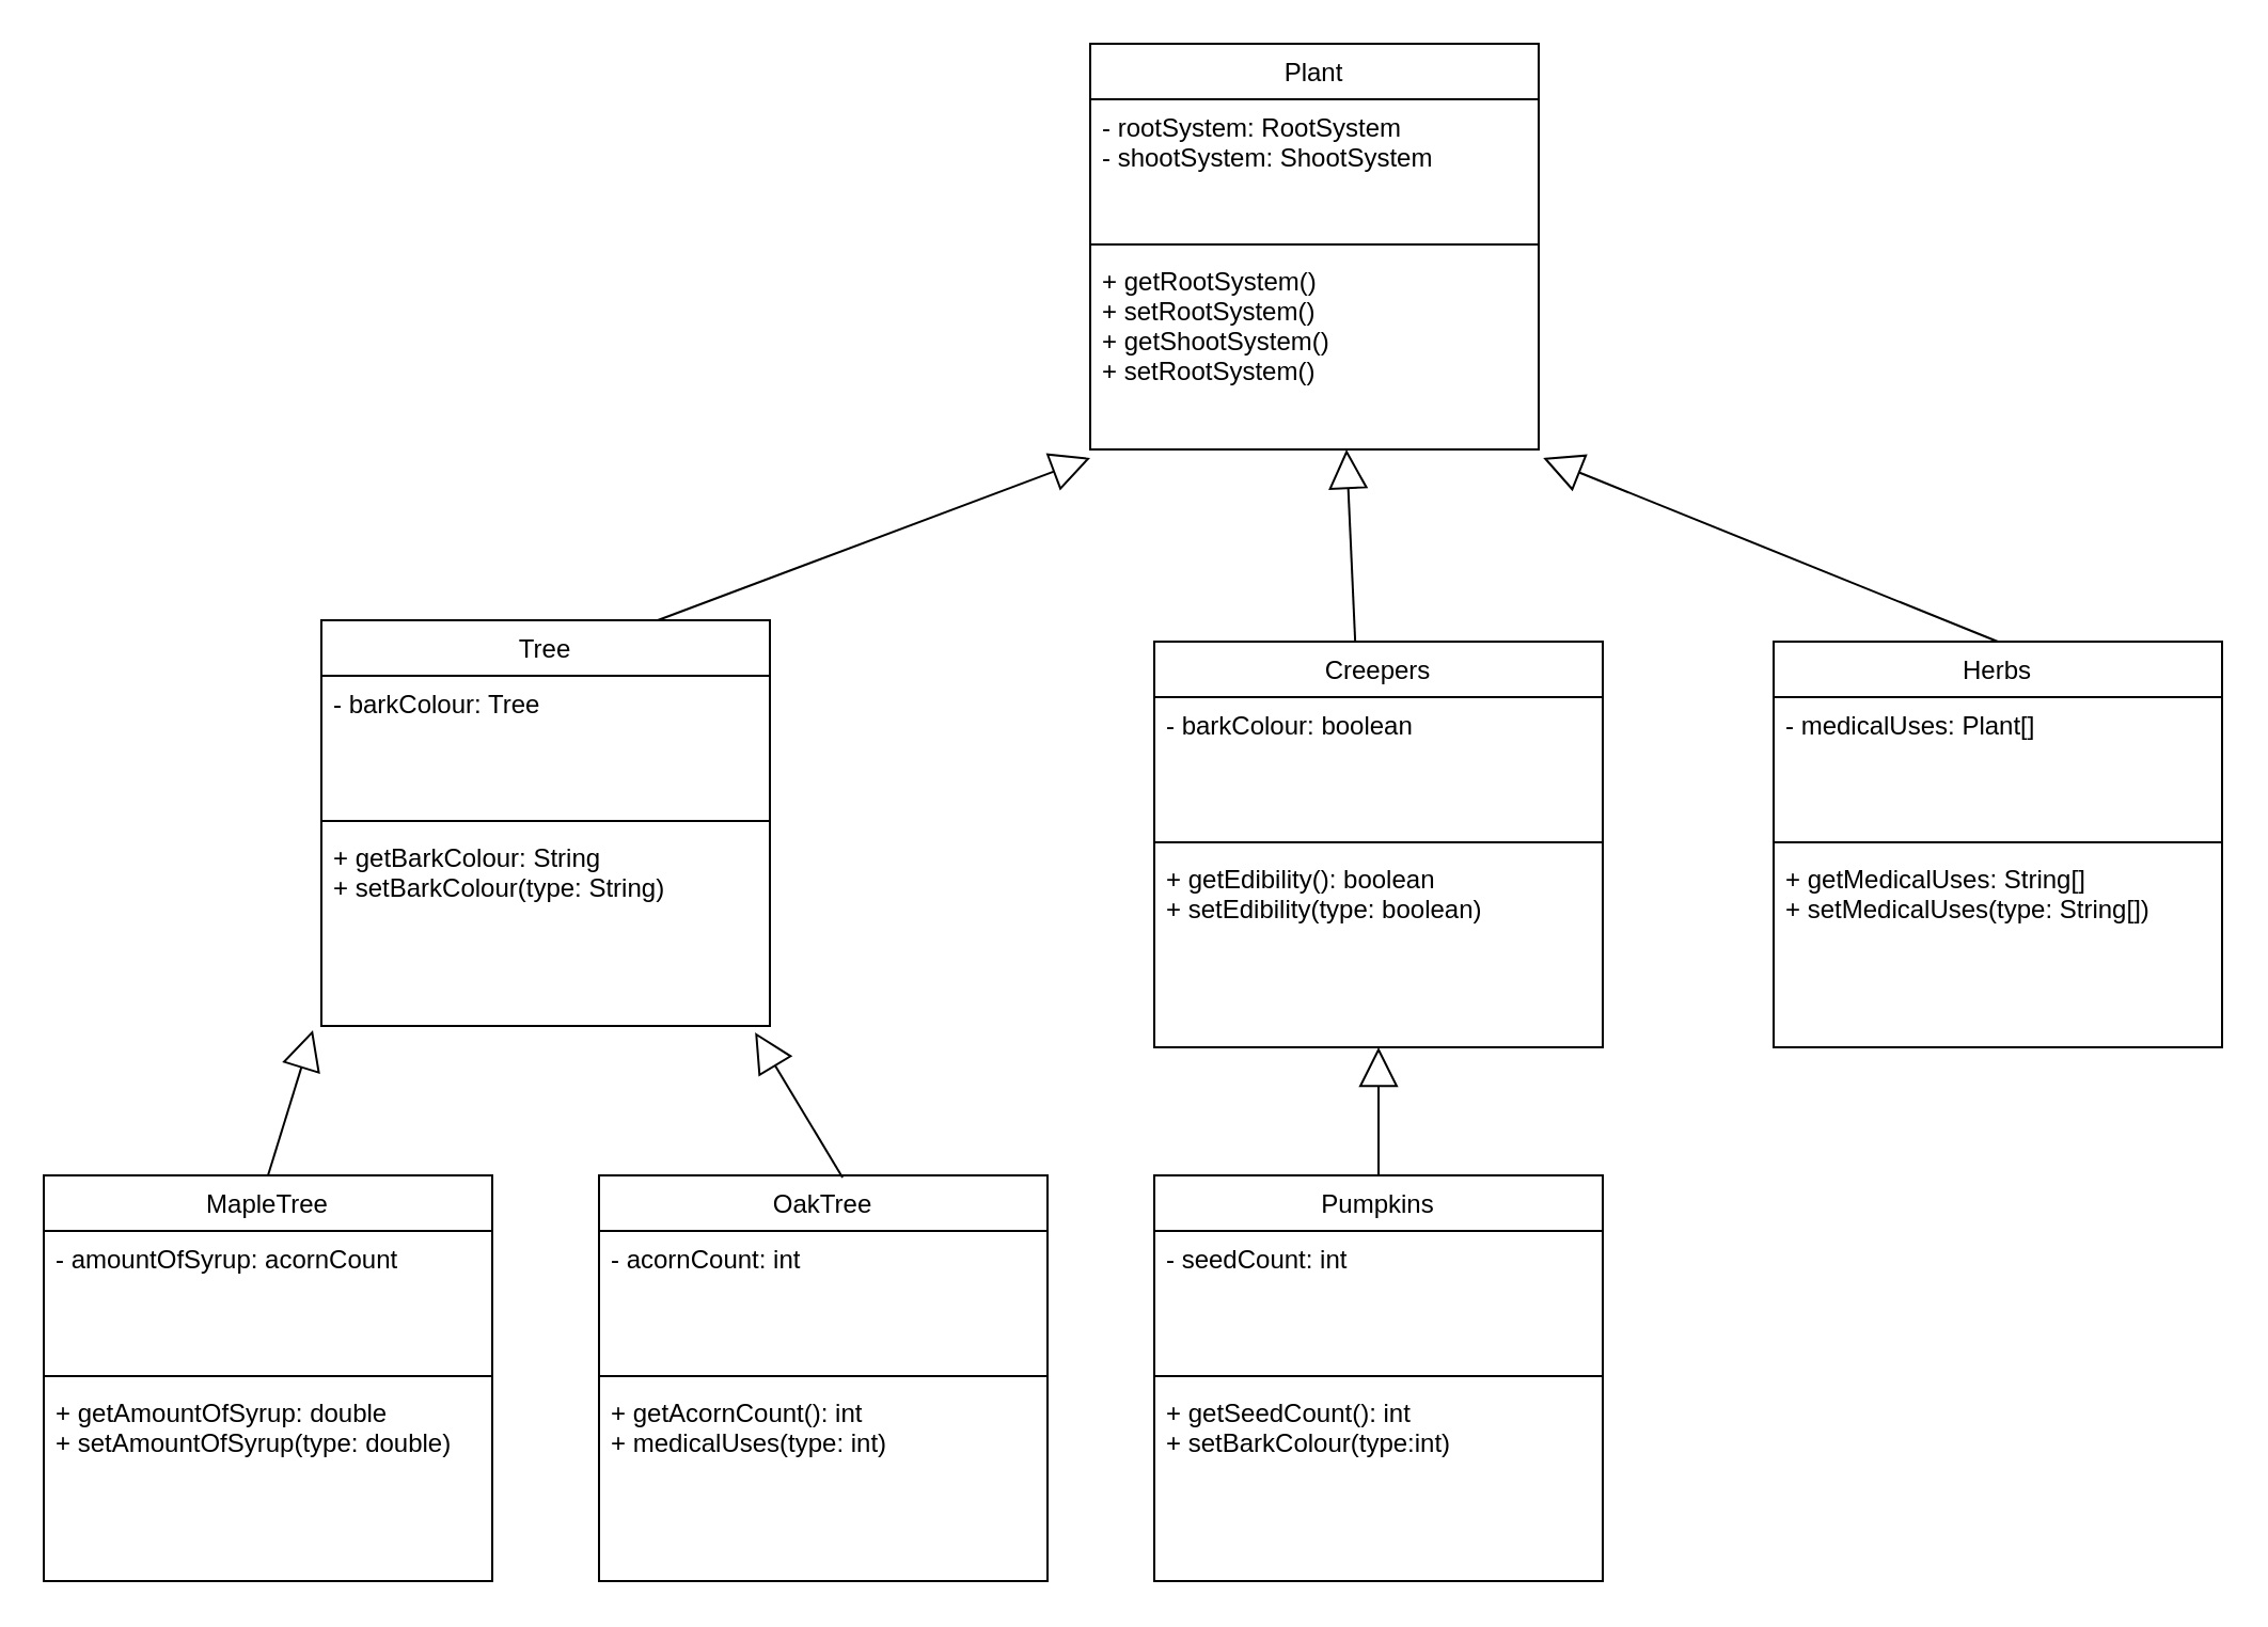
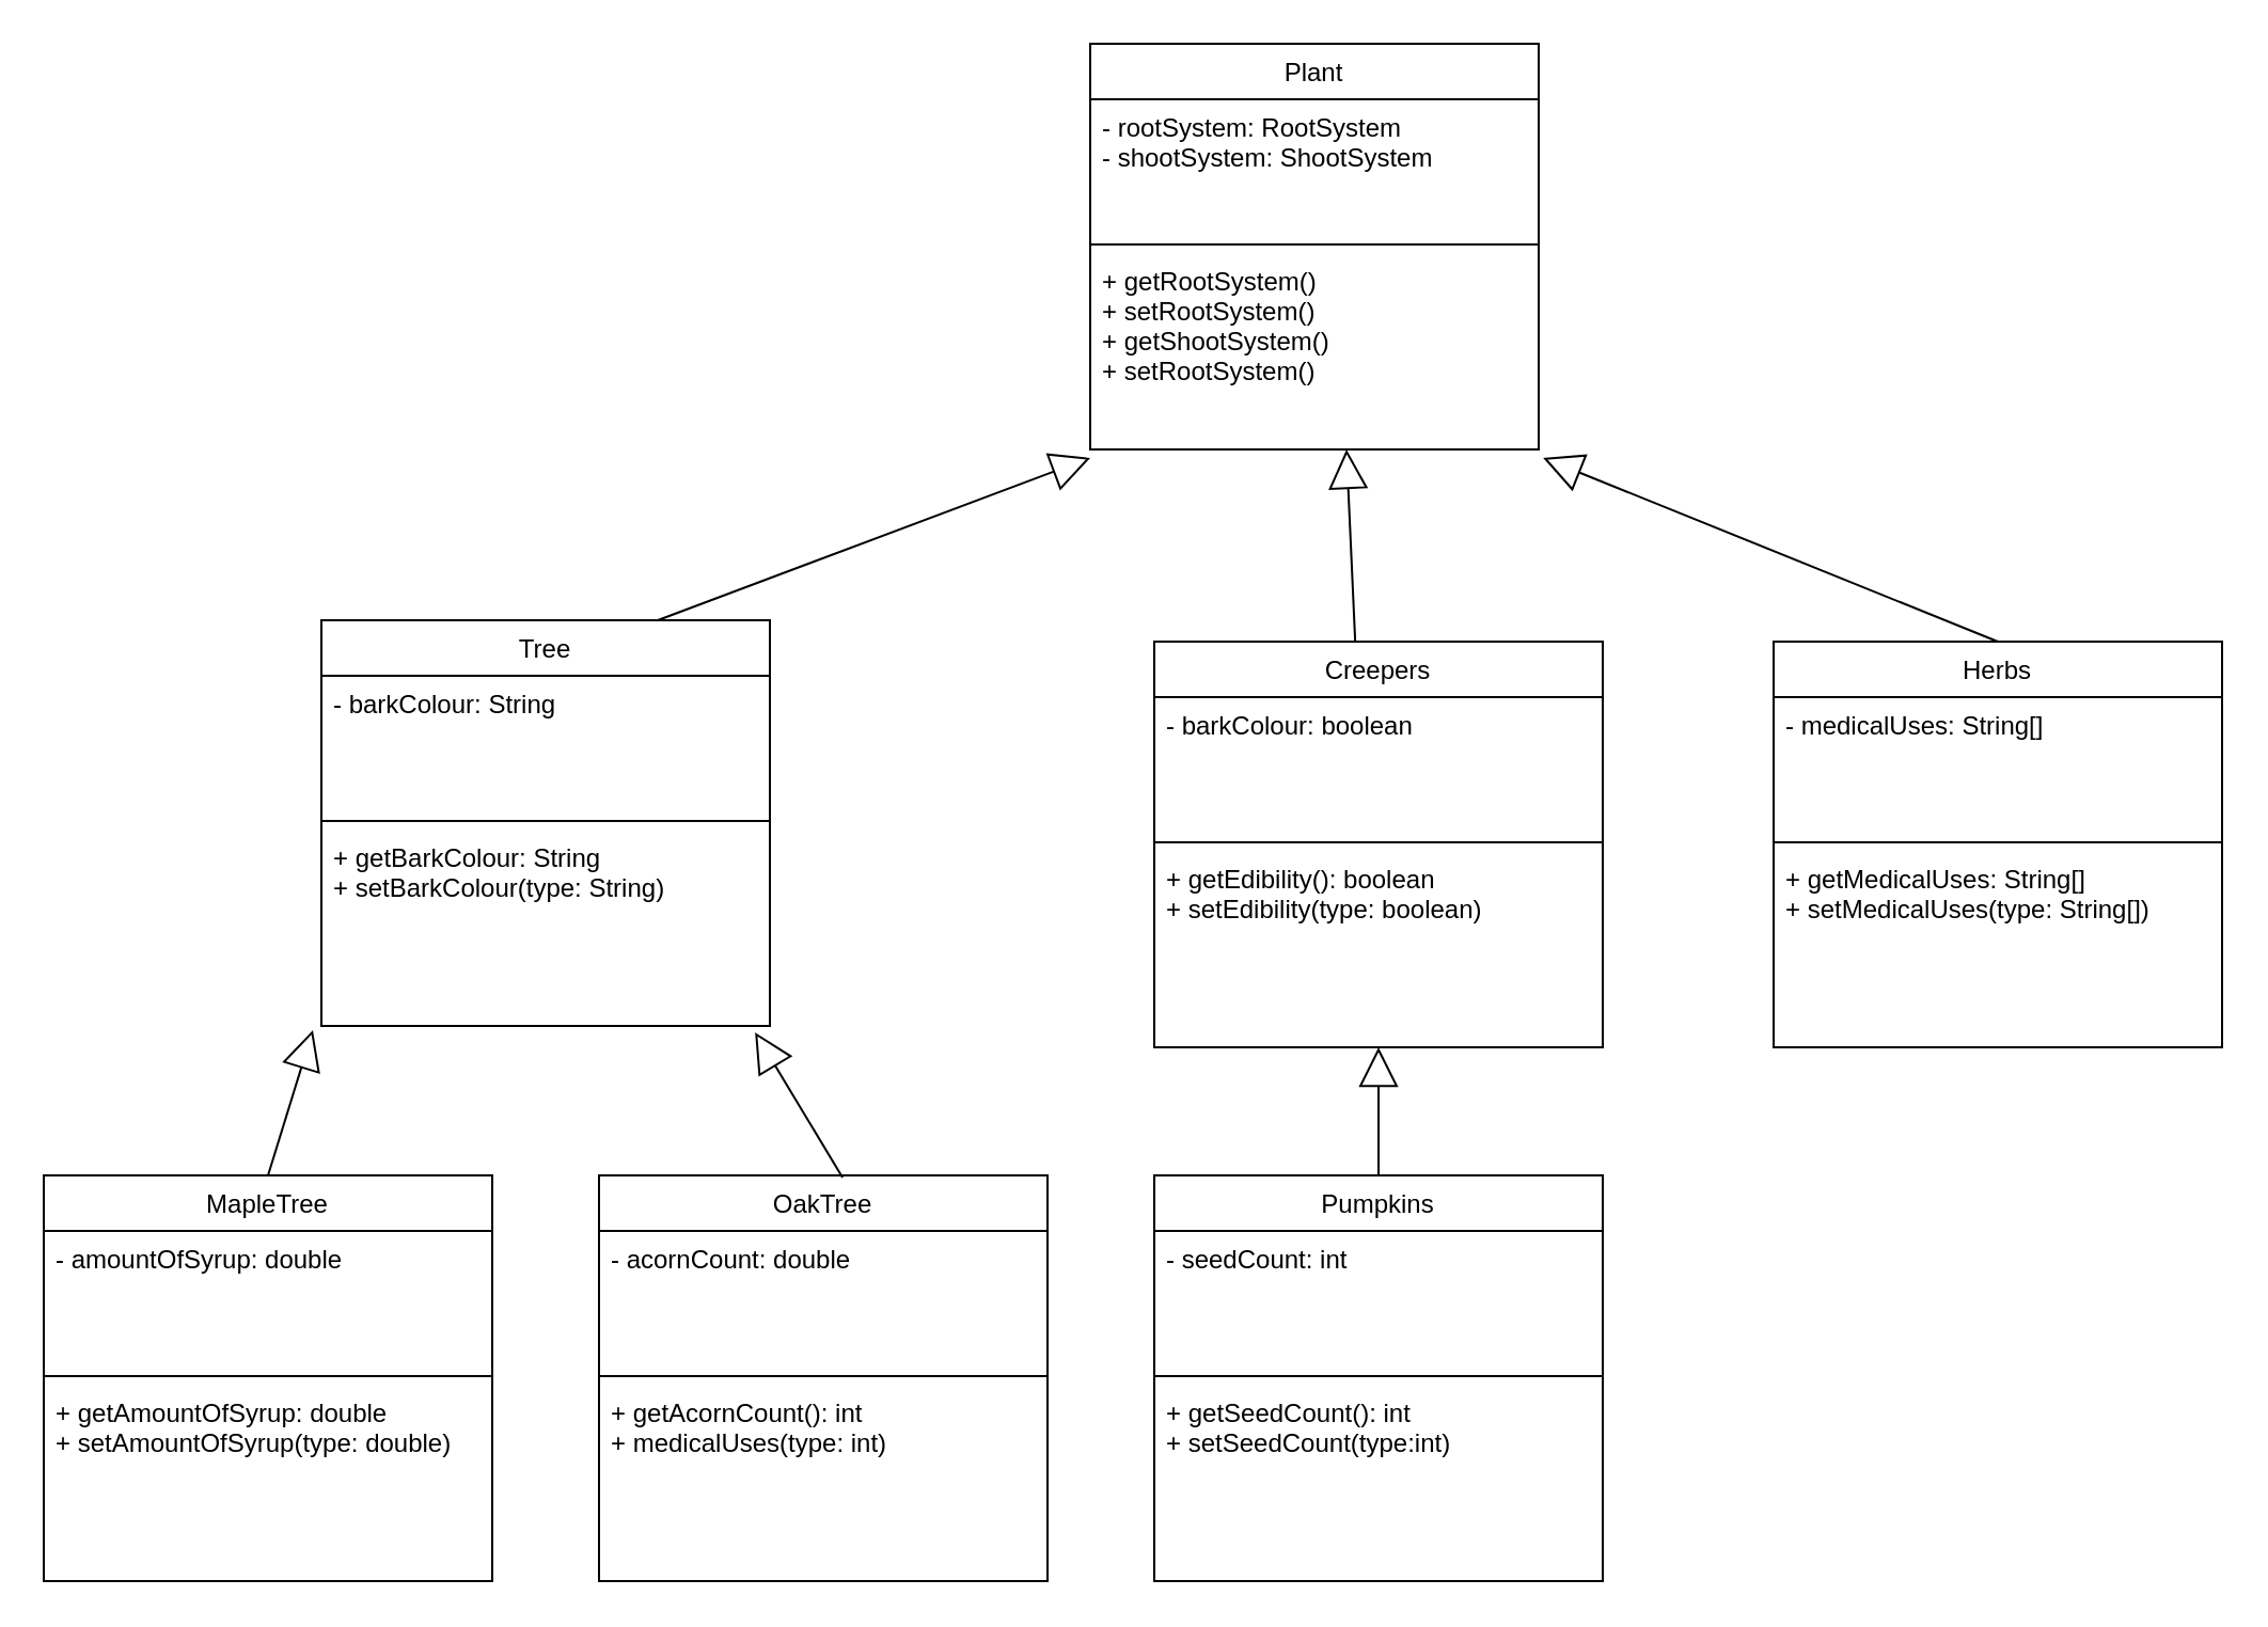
- <mxCell id="3" value="- barkColour: Tree" style="text;align=left;verticalAlign=top;spacingLeft=4;spacingRight=4;overflow=hidden;rotatable=0;points=[[0,0.5],[1,0.5]];portConstraint=eastwest;" parent="2" vertex="1"><mxGeometry y="26" width="210" height="64" as="geometry" /></mxCell>
+ <mxCell id="3" value="- barkColour: String" style="text;align=left;verticalAlign=top;spacingLeft=4;spacingRight=4;overflow=hidden;rotatable=0;points=[[0,0.5],[1,0.5]];portConstraint=eastwest;" parent="2" vertex="1"><mxGeometry y="26" width="210" height="64" as="geometry" /></mxCell>
- <mxCell id="7" value="- medicalUses: Plant[]" style="text;align=left;verticalAlign=top;spacingLeft=4;spacingRight=4;overflow=hidden;rotatable=0;points=[[0,0.5],[1,0.5]];portConstraint=eastwest;" parent="6" vertex="1"><mxGeometry y="26" width="210" height="64" as="geometry" /></mxCell>
+ <mxCell id="7" value="- medicalUses: String[]" style="text;align=left;verticalAlign=top;spacingLeft=4;spacingRight=4;overflow=hidden;rotatable=0;points=[[0,0.5],[1,0.5]];portConstraint=eastwest;" parent="6" vertex="1"><mxGeometry y="26" width="210" height="64" as="geometry" /></mxCell>
- <mxCell id="15" value="- amountOfSyrup: acornCount" style="text;align=left;verticalAlign=top;spacingLeft=4;spacingRight=4;overflow=hidden;rotatable=0;points=[[0,0.5],[1,0.5]];portConstraint=eastwest;" parent="14" vertex="1"><mxGeometry y="26" width="210" height="64" as="geometry" /></mxCell>
+ <mxCell id="15" value="- amountOfSyrup: double" style="text;align=left;verticalAlign=top;spacingLeft=4;spacingRight=4;overflow=hidden;rotatable=0;points=[[0,0.5],[1,0.5]];portConstraint=eastwest;" parent="14" vertex="1"><mxGeometry y="26" width="210" height="64" as="geometry" /></mxCell>
- <mxCell id="19" value="- acornCount: int" style="text;align=left;verticalAlign=top;spacingLeft=4;spacingRight=4;overflow=hidden;rotatable=0;points=[[0,0.5],[1,0.5]];portConstraint=eastwest;" parent="18" vertex="1"><mxGeometry y="26" width="210" height="64" as="geometry" /></mxCell>
+ <mxCell id="19" value="- acornCount: double" style="text;align=left;verticalAlign=top;spacingLeft=4;spacingRight=4;overflow=hidden;rotatable=0;points=[[0,0.5],[1,0.5]];portConstraint=eastwest;" parent="18" vertex="1"><mxGeometry y="26" width="210" height="64" as="geometry" /></mxCell>
- <mxCell id="25" value="+ getSeedCount(): int&#10;+ setBarkColour(type:int)" style="text;align=left;verticalAlign=top;spacingLeft=4;spacingRight=4;overflow=hidden;rotatable=0;points=[[0,0.5],[1,0.5]];portConstraint=eastwest;" parent="22" vertex="1"><mxGeometry y="98" width="210" height="92" as="geometry" /></mxCell>
+ <mxCell id="25" value="+ getSeedCount(): int&#10;+ setSeedCount(type:int)" style="text;align=left;verticalAlign=top;spacingLeft=4;spacingRight=4;overflow=hidden;rotatable=0;points=[[0,0.5],[1,0.5]];portConstraint=eastwest;" parent="22" vertex="1"><mxGeometry y="98" width="210" height="92" as="geometry" /></mxCell>
